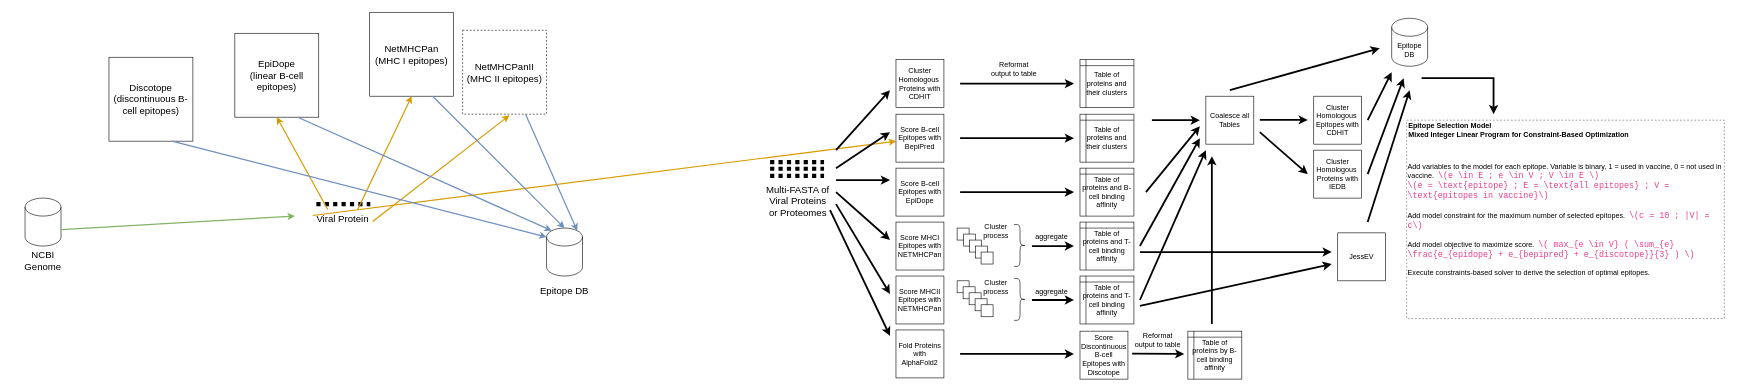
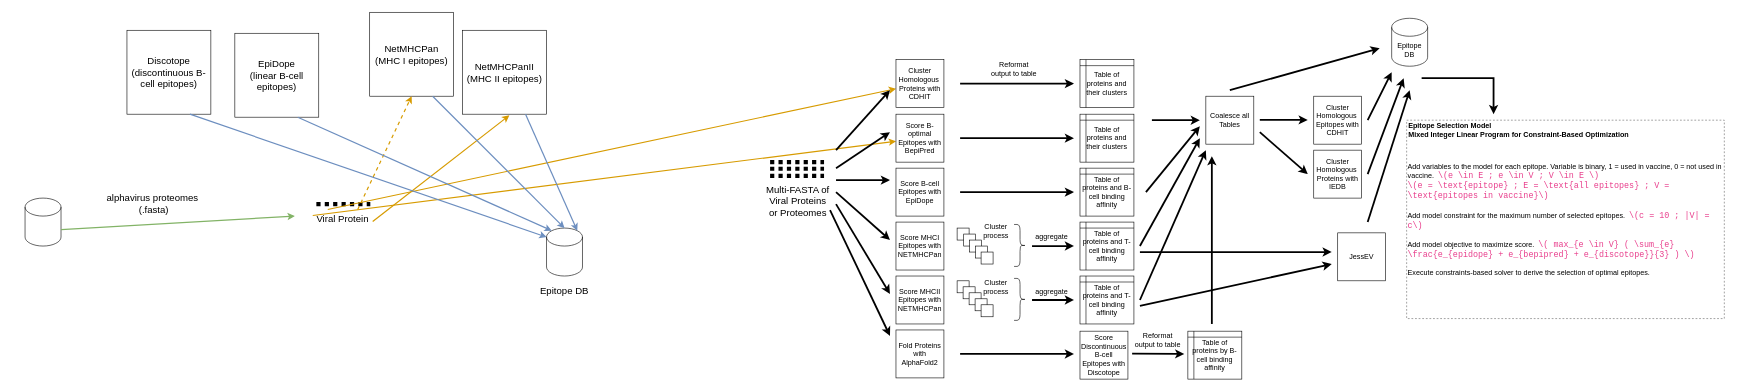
- <mxCell id="7" value="NetMHCPanII&lt;br&gt;(MHC II epitopes)" style="whiteSpace=wrap;html=1;aspect=fixed;fontSize=16;dashed=1;" parent="1" vertex="1"><mxGeometry x="770" y="50" width="140" height="140" as="geometry" /></mxCell>
+ <mxCell id="7" value="NetMHCPanII&lt;br&gt;(MHC II epitopes)" style="whiteSpace=wrap;html=1;aspect=fixed;fontSize=16;" parent="1" vertex="1"><mxGeometry x="770" y="50" width="140" height="140" as="geometry" /></mxCell>
- <mxCell id="4" value="Discotope&lt;br&gt;(discontinuous B-cell epitopes)" style="whiteSpace=wrap;html=1;aspect=fixed;fontSize=16;" parent="1" vertex="1"><mxGeometry x="180" y="95" width="140" height="140" as="geometry" /></mxCell>
+ <mxCell id="4" value="Discotope&lt;br&gt;(discontinuous B-cell epitopes)" style="whiteSpace=wrap;html=1;aspect=fixed;fontSize=16;" parent="1" vertex="1"><mxGeometry x="210" y="50" width="140" height="140" as="geometry" /></mxCell>
- <mxCell id="51" value="Score B-cell Epitopes with BepiPred" style="whiteSpace=wrap;html=1;aspect=fixed;" parent="1" vertex="1"><mxGeometry x="1493" y="190" width="80" height="80" as="geometry" /></mxCell>
+ <mxCell id="51" value="Score B-optimal Epitopes with BepiPred" style="whiteSpace=wrap;html=1;aspect=fixed;" parent="1" vertex="1"><mxGeometry x="1493" y="190" width="80" height="80" as="geometry" /></mxCell>
- <mxCell id="11" value="" style="endArrow=classic;html=1;rounded=0;fontSize=16;strokeWidth=2;fillColor=#ffe6cc;strokeColor=#d79b00;entryX=0.5;entryY=1;entryDx=0;entryDy=0;exitX=0.75;exitY=0;exitDx=0;exitDy=0;" parent="1" source="3" target="6" edge="1"><mxGeometry width="50" height="50" relative="1" as="geometry"><mxPoint x="550" y="389" as="sourcePoint" /><mxPoint x="310" y="220" as="targetPoint" /></mxGeometry></mxCell>
+ <mxCell id="11" value="" style="endArrow=classic;html=1;rounded=0;fontSize=16;strokeWidth=2;fillColor=#ffe6cc;strokeColor=#d79b00;entryX=0.5;entryY=1;entryDx=0;entryDy=0;exitX=0.75;exitY=0;exitDx=0;exitDy=0;dashed=1;" parent="1" source="3" target="6" edge="1"><mxGeometry width="50" height="50" relative="1" as="geometry"><mxPoint x="550" y="389" as="sourcePoint" /><mxPoint x="310" y="220" as="targetPoint" /></mxGeometry></mxCell>
- <mxCell id="10" value="" style="endArrow=classic;html=1;rounded=0;fontSize=16;strokeWidth=2;fillColor=#ffe6cc;strokeColor=#d79b00;entryX=0.5;entryY=1;entryDx=0;entryDy=0;exitX=0.25;exitY=0;exitDx=0;exitDy=0;" parent="1" source="3" target="5" edge="1"><mxGeometry width="50" height="50" relative="1" as="geometry"><mxPoint x="540" y="379" as="sourcePoint" /><mxPoint x="300" y="210" as="targetPoint" /></mxGeometry></mxCell>
+ <mxCell id="10" value="" style="endArrow=classic;html=1;rounded=0;fontSize=16;strokeWidth=2;fillColor=#ffe6cc;strokeColor=#d79b00;exitX=0.25;exitY=0;exitDx=0;exitDy=0;" parent="1" source="3" target="29" edge="1"><mxGeometry width="50" height="50" relative="1" as="geometry"><mxPoint x="540" y="379" as="sourcePoint" /><mxPoint x="300" y="210" as="targetPoint" /></mxGeometry></mxCell>
+ <mxCell id="23" value="alphavirus proteomes&amp;nbsp;&lt;br&gt;(.fasta)" style="text;html=1;strokeColor=none;fillColor=none;align=center;verticalAlign=middle;whiteSpace=wrap;rounded=0;fontSize=16;" parent="1" vertex="1"><mxGeometry x="170" y="320" width="170" height="40" as="geometry" /></mxCell>
- <mxCell id="21" value="NCBI Genome" style="text;html=1;strokeColor=none;fillColor=none;align=center;verticalAlign=middle;whiteSpace=wrap;rounded=0;fontSize=16;" parent="19" vertex="1"><mxGeometry y="90" width="100" height="30" as="geometry" /></mxCell>
